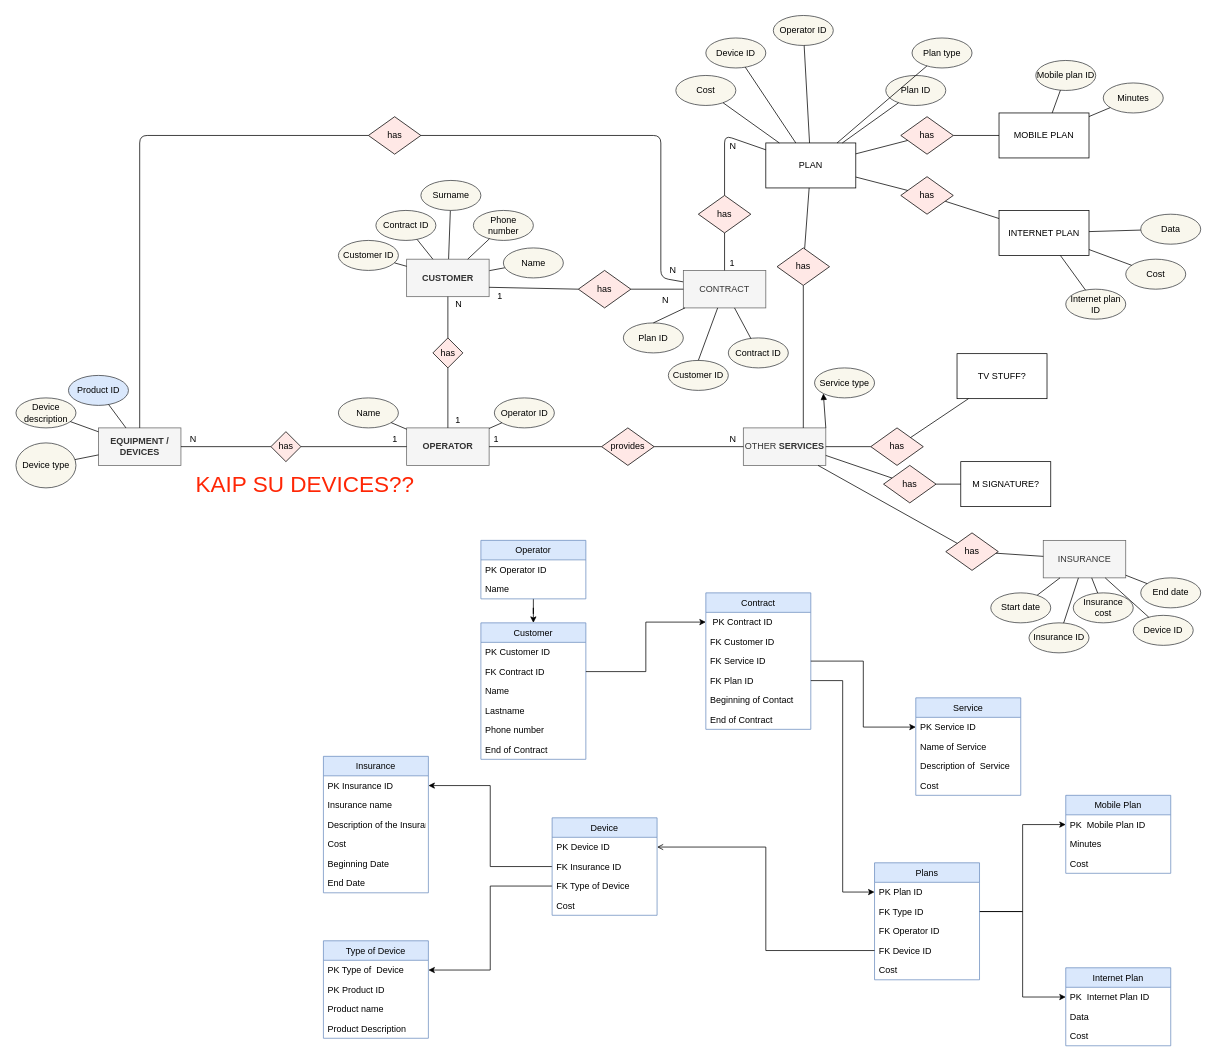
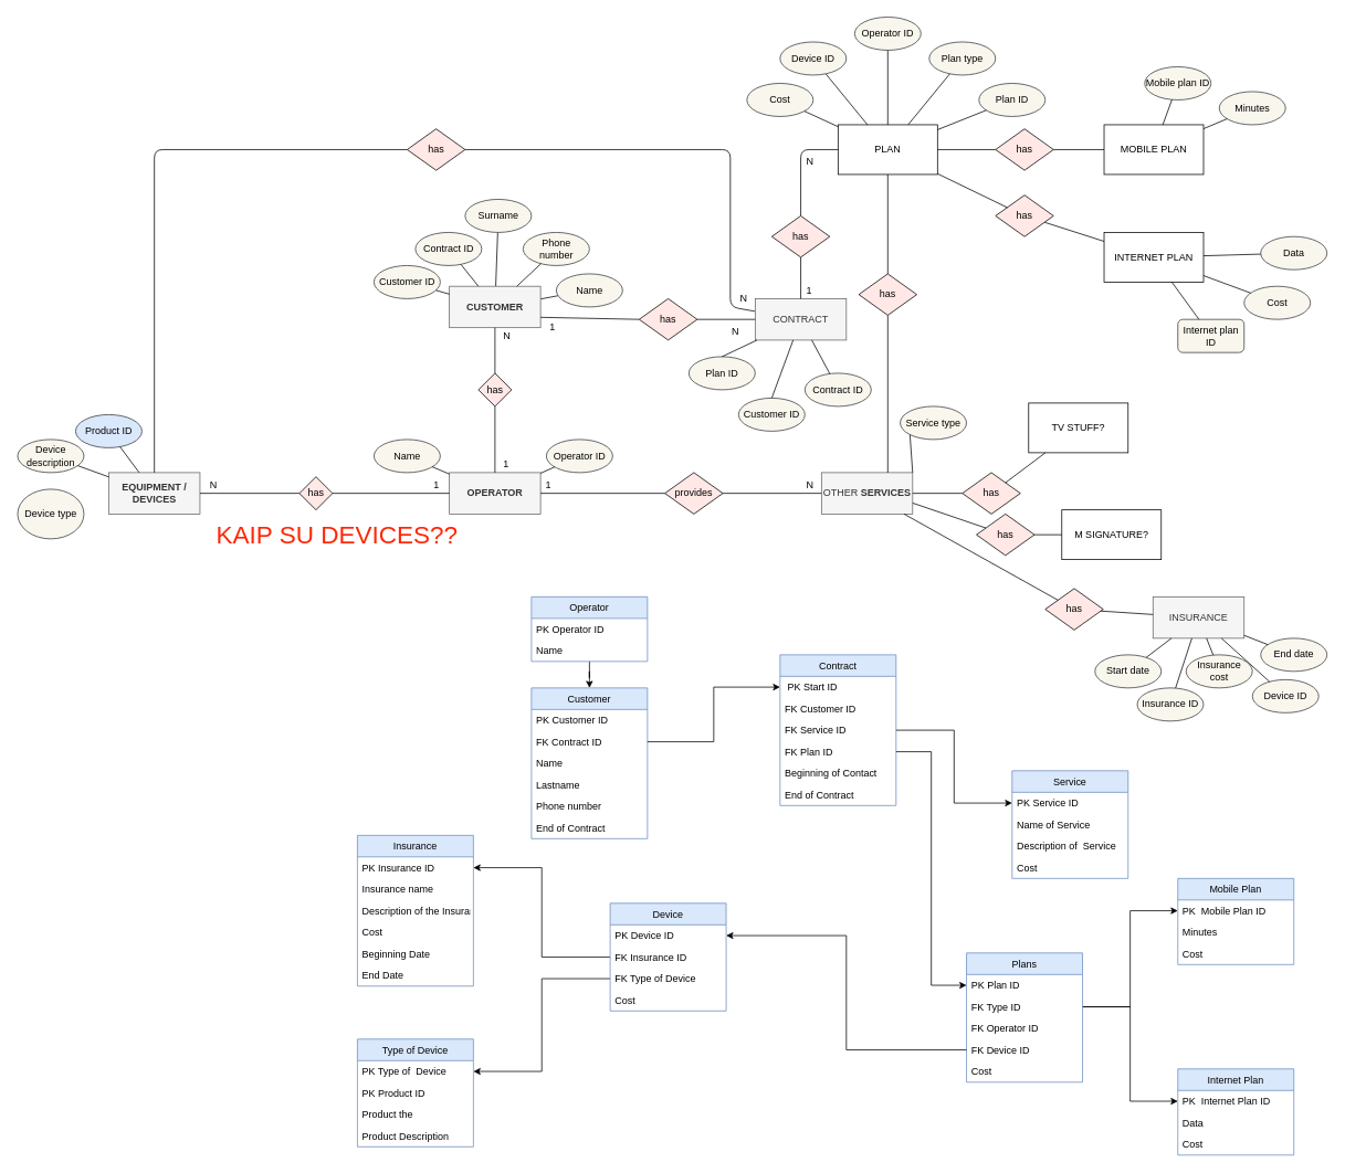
- <mxCell id="44" value="Plan type" style="ellipse;whiteSpace=wrap;html=1;fillColor=#f9f7ed;strokeColor=#36393d;" vertex="1" parent="1"><mxGeometry x="1215.8" y="50" width="80" height="40" as="geometry" /></mxCell>
+ <mxCell id="44" value="Plan type" style="ellipse;whiteSpace=wrap;html=1;fillColor=#f9f7ed;strokeColor=#36393d;" vertex="1" parent="1"><mxGeometry x="1120.8" y="50" width="80" height="40" as="geometry" /></mxCell>
- <mxCell id="42" value="PLAN" style="rounded=0;whiteSpace=wrap;html=1;" vertex="1" parent="1"><mxGeometry x="1020.8" y="190" width="120" height="60" as="geometry" /></mxCell>
+ <mxCell id="42" value="PLAN" style="rounded=0;whiteSpace=wrap;html=1;" vertex="1" parent="1"><mxGeometry x="1010.8" y="150" width="120" height="60" as="geometry" /></mxCell>
- <mxCell id="86" value="Internet plan ID" style="ellipse;whiteSpace=wrap;html=1;fillColor=#f9f7ed;strokeColor=#36393d;" vertex="1" parent="1"><mxGeometry x="1420.8" y="385" width="80" height="40" as="geometry" /></mxCell>
+ <mxCell id="86" value="Internet plan ID" style="whiteSpace=wrap;html=1;fillColor=#f9f7ed;strokeColor=#36393d;rounded=1;" vertex="1" parent="1"><mxGeometry x="1420.8" y="385" width="80" height="40" as="geometry" /></mxCell>
- <mxCell id="38" value="TV STUFF?" style="rounded=0;whiteSpace=wrap;html=1;" vertex="1" parent="1"><mxGeometry x="1275.8" y="471" width="120" height="60" as="geometry" /></mxCell>
+ <mxCell id="38" value="TV STUFF?" style="rounded=0;whiteSpace=wrap;html=1;" vertex="1" parent="1"><mxGeometry x="1240.8" y="486" width="120" height="60" as="geometry" /></mxCell>
- <mxCell id="41" value="" style="endArrow=block;html=1;entryX=0;entryY=1;entryDx=0;entryDy=0;exitX=1;exitY=0;exitDx=0;exitDy=0;" edge="1" parent="1" source="30" target="40"><mxGeometry width="50" height="50" relative="1" as="geometry"><mxPoint x="1070.8" y="570" as="sourcePoint" /><mxPoint x="1070.8" y="390" as="targetPoint" /></mxGeometry></mxCell>
+ <mxCell id="41" value="" style="endArrow=none;html=1;entryX=0;entryY=1;entryDx=0;entryDy=0;exitX=1;exitY=0;exitDx=0;exitDy=0;" edge="1" parent="1" source="30" target="40"><mxGeometry width="50" height="50" relative="1" as="geometry"><mxPoint x="1070.8" y="570" as="sourcePoint" /><mxPoint x="1070.8" y="390" as="targetPoint" /></mxGeometry></mxCell>
- <mxCell id="98" value="" style="endArrow=none;html=1;" edge="1" parent="1" source="95" target="24"><mxGeometry width="50" height="50" relative="1" as="geometry"><mxPoint x="50.8" y="650" as="sourcePoint" /><mxPoint x="100.8" y="600" as="targetPoint" /></mxGeometry></mxCell>
- <mxCell id="129" value=" PK Contract ID" style="text;strokeColor=none;fillColor=none;align=left;verticalAlign=top;spacingLeft=4;spacingRight=4;overflow=hidden;rotatable=0;points=[[0,0.5],[1,0.5]];portConstraint=eastwest;" vertex="1" parent="128"><mxGeometry y="26" width="140" height="26" as="geometry" /></mxCell>
+ <mxCell id="129" value=" PK Start ID" style="text;strokeColor=none;fillColor=none;align=left;verticalAlign=top;spacingLeft=4;spacingRight=4;overflow=hidden;rotatable=0;points=[[0,0.5],[1,0.5]];portConstraint=eastwest;" vertex="1" parent="128"><mxGeometry y="26" width="140" height="26" as="geometry" /></mxCell>
- <mxCell id="173" style="edgeStyle=orthogonalEdgeStyle;rounded=0;orthogonalLoop=1;jettySize=auto;html=1;entryX=1;entryY=0.5;entryDx=0;entryDy=0;endArrow=open;" edge="1" parent="1" source="163" target="175"><mxGeometry relative="1" as="geometry" /></mxCell>
+ <mxCell id="173" style="edgeStyle=orthogonalEdgeStyle;rounded=0;orthogonalLoop=1;jettySize=auto;html=1;entryX=1;entryY=0.5;entryDx=0;entryDy=0;" edge="1" parent="1" source="163" target="175"><mxGeometry relative="1" as="geometry" /></mxCell>
- <mxCell id="152" value="Product name" style="text;strokeColor=none;fillColor=none;align=left;verticalAlign=top;spacingLeft=4;spacingRight=4;overflow=hidden;rotatable=0;points=[[0,0.5],[1,0.5]];portConstraint=eastwest;" vertex="1" parent="149"><mxGeometry y="78" width="140" height="26" as="geometry" /></mxCell>
+ <mxCell id="152" value="Product the" style="text;strokeColor=none;fillColor=none;align=left;verticalAlign=top;spacingLeft=4;spacingRight=4;overflow=hidden;rotatable=0;points=[[0,0.5],[1,0.5]];portConstraint=eastwest;" vertex="1" parent="149"><mxGeometry y="78" width="140" height="26" as="geometry" /></mxCell>
